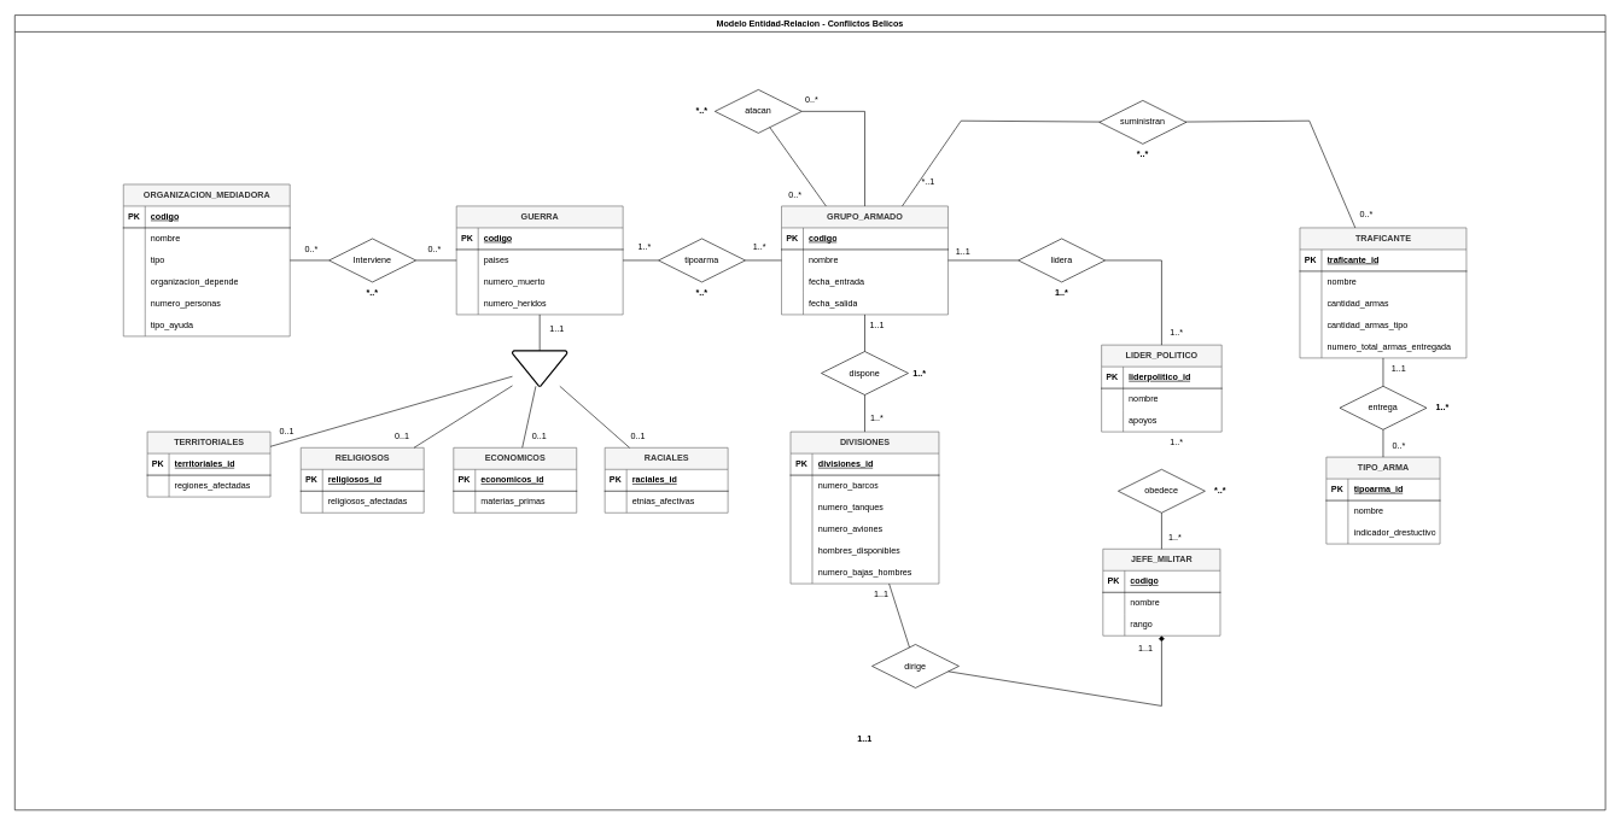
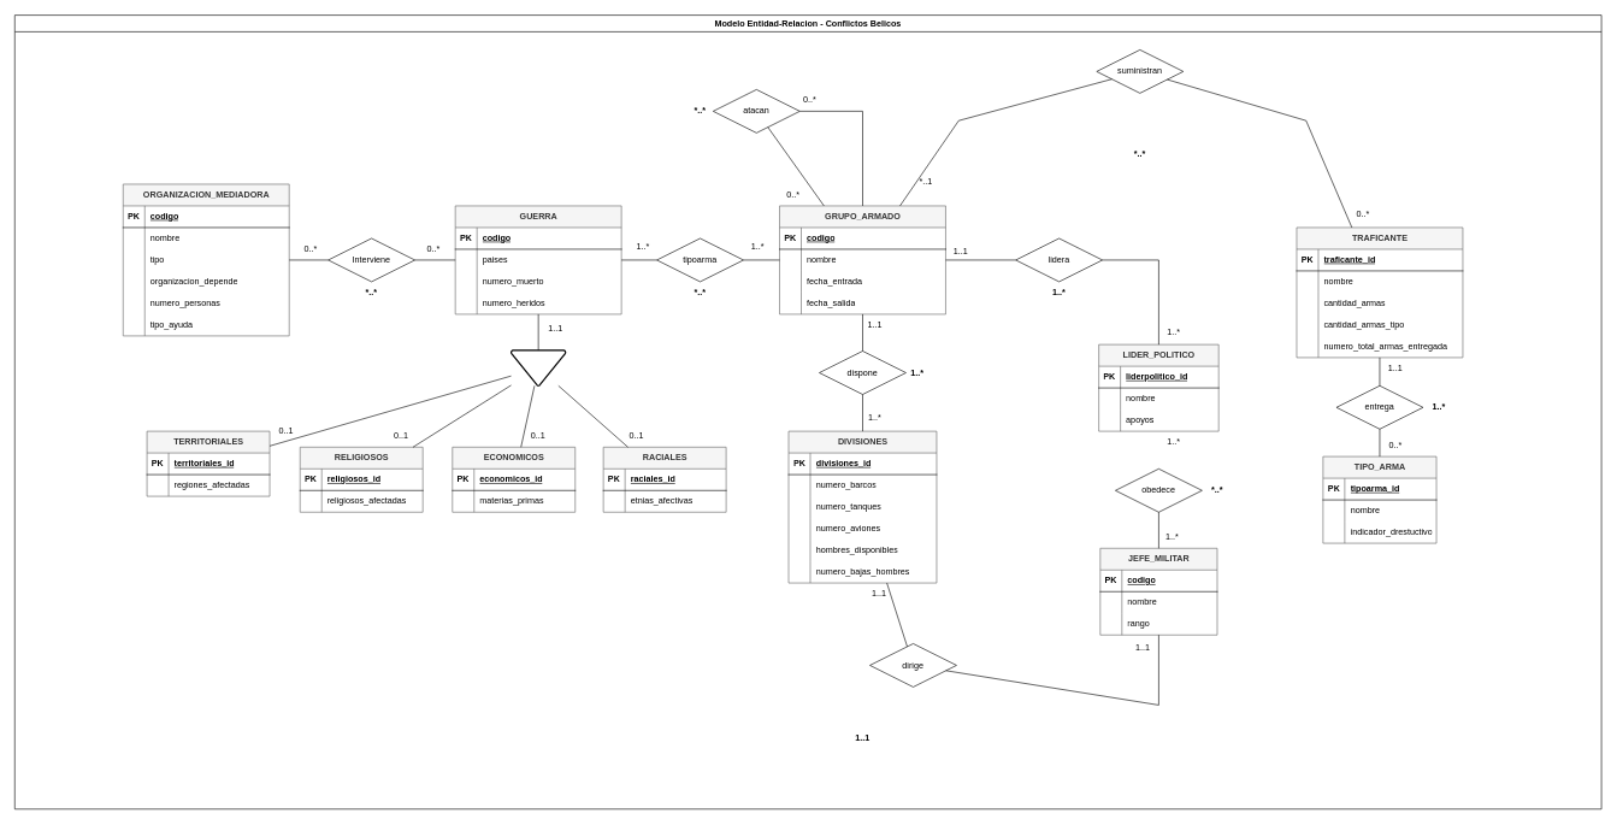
- <mxCell id="86" value="suministran" style="shape=rhombus;perimeter=rhombusPerimeter;whiteSpace=wrap;html=1;align=center;" vertex="1" parent="2"><mxGeometry x="1498" y="118" width="120" height="60" as="geometry" /></mxCell>
+ <mxCell id="86" value="suministran" style="shape=rhombus;perimeter=rhombusPerimeter;whiteSpace=wrap;html=1;align=center;" vertex="1" parent="2"><mxGeometry x="1498" y="48" width="120" height="60" as="geometry" /></mxCell>
- <mxCell id="162" value="" style="endArrow=diamond;html=1;rounded=0;" edge="1" parent="2" source="160" target="118"><mxGeometry relative="1" as="geometry"><mxPoint x="1145" y="848" as="sourcePoint" /><mxPoint x="1305" y="848" as="targetPoint" /><Array as="points"><mxPoint x="1584" y="955" /></Array></mxGeometry></mxCell>
+ <mxCell id="162" value="" style="endArrow=none;html=1;rounded=0;" edge="1" parent="2" source="160" target="118"><mxGeometry relative="1" as="geometry"><mxPoint x="1145" y="848" as="sourcePoint" /><mxPoint x="1305" y="848" as="targetPoint" /><Array as="points"><mxPoint x="1584" y="955" /></Array></mxGeometry></mxCell>
